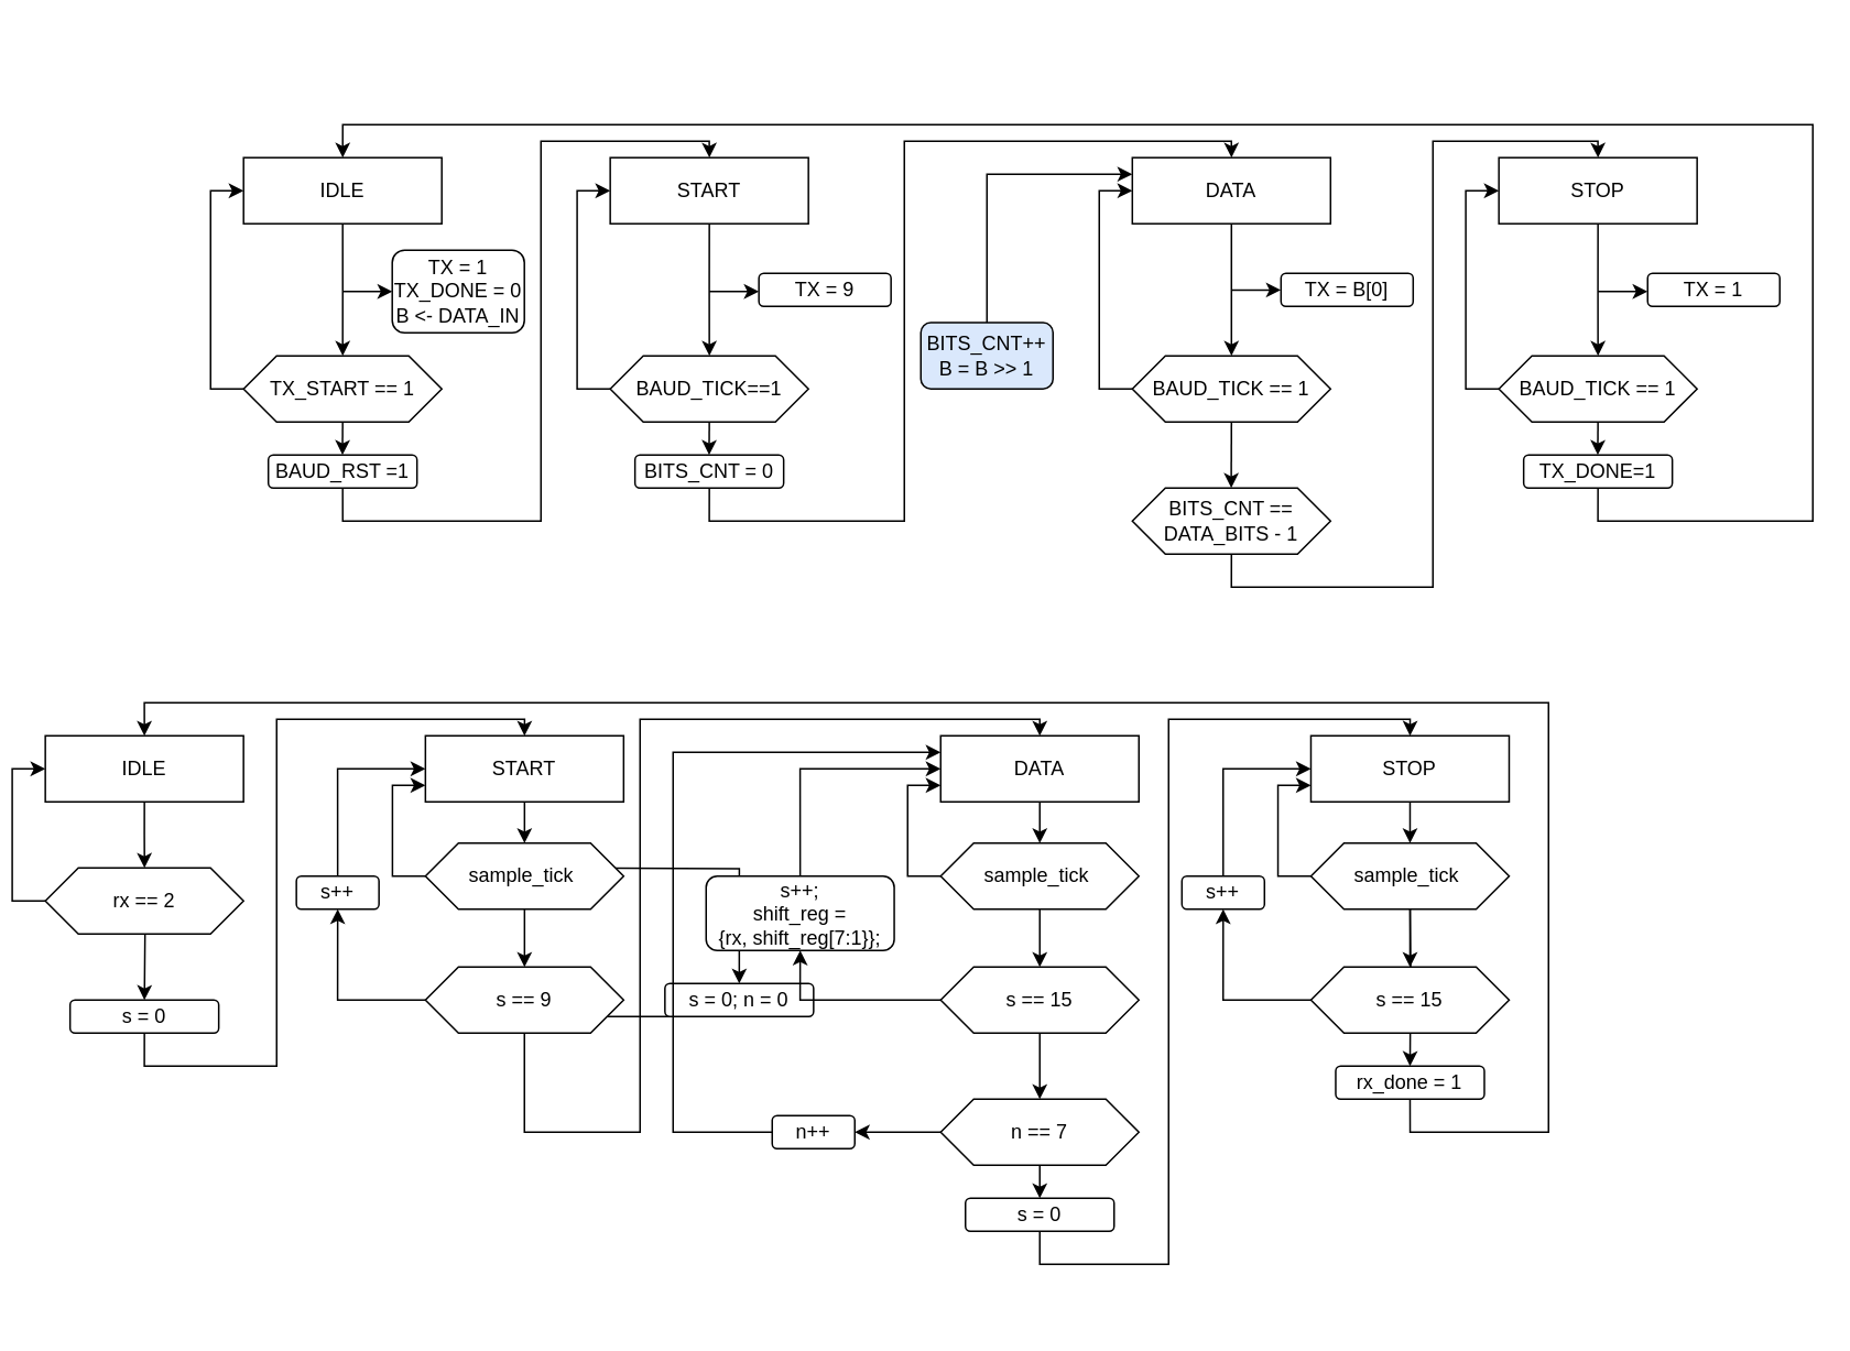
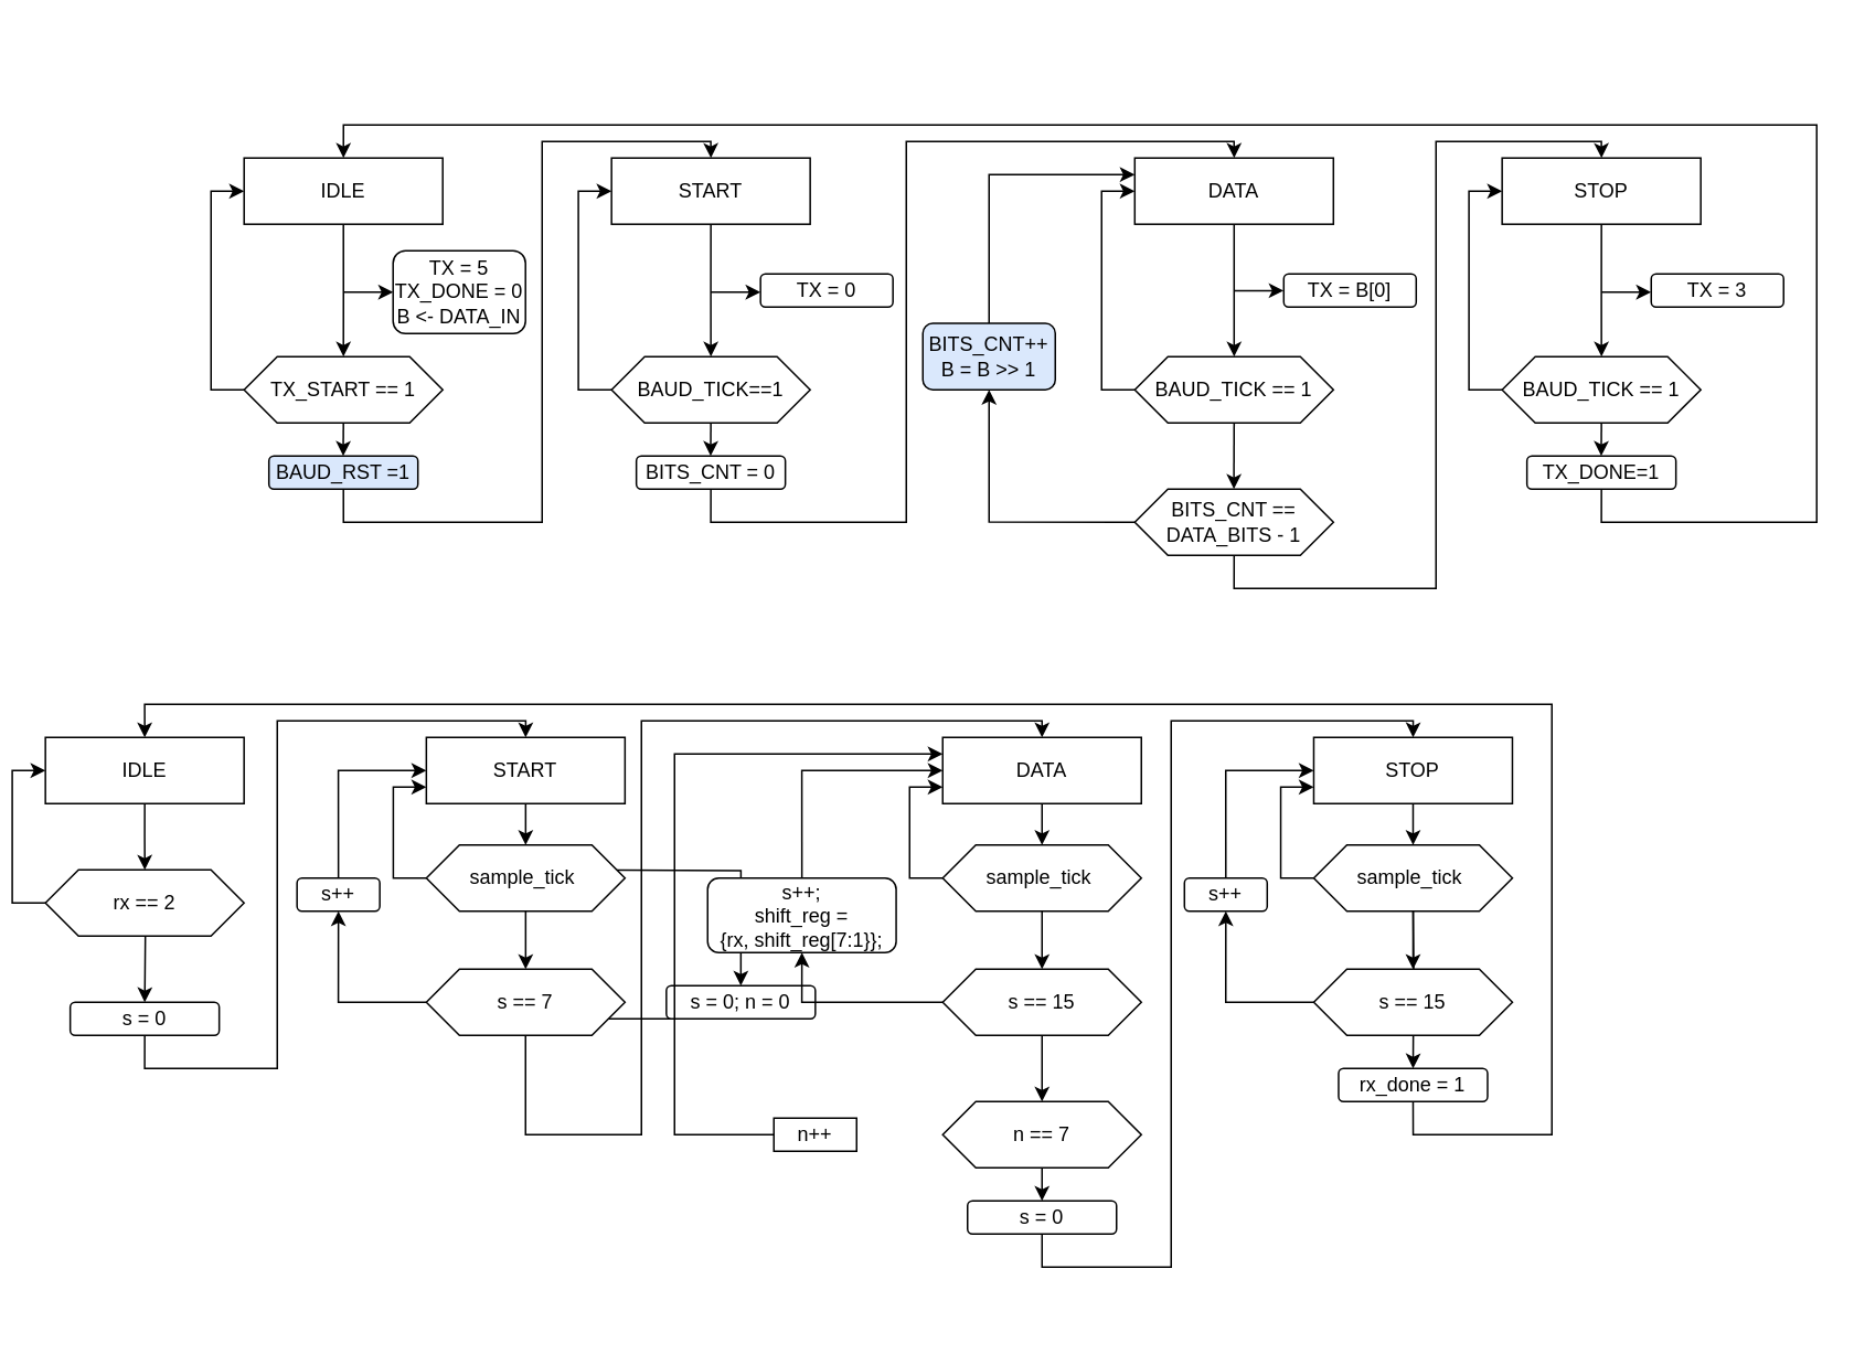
- <mxCell id="14" value="TX = 9" style="rounded=1;whiteSpace=wrap;html=1;" parent="1" vertex="1"><mxGeometry x="452.94" y="164.97" width="80" height="20" as="geometry" /></mxCell>
+ <mxCell id="14" value="TX = 0" style="rounded=1;whiteSpace=wrap;html=1;" parent="1" vertex="1"><mxGeometry x="452.94" y="164.97" width="80" height="20" as="geometry" /></mxCell>
- <mxCell id="43" value="TX = 1" style="rounded=1;whiteSpace=wrap;html=1;" parent="1" vertex="1"><mxGeometry x="991" y="164.97" width="80" height="20" as="geometry" /></mxCell>
+ <mxCell id="43" value="TX = 3" style="rounded=1;whiteSpace=wrap;html=1;" parent="1" vertex="1"><mxGeometry x="991" y="164.97" width="80" height="20" as="geometry" /></mxCell>
- <mxCell id="4" value="TX = 1&lt;div&gt;TX_DONE = 0&lt;/div&gt;&lt;div&gt;B &amp;lt;- DATA_IN&lt;/div&gt;" style="rounded=1;whiteSpace=wrap;html=1;" parent="1" vertex="1"><mxGeometry x="230.97" y="150.97" width="80" height="50.03" as="geometry" /></mxCell>
+ <mxCell id="4" value="TX = 5&lt;div&gt;TX_DONE = 0&lt;/div&gt;&lt;div&gt;B &amp;lt;- DATA_IN&lt;/div&gt;" style="rounded=1;whiteSpace=wrap;html=1;" parent="1" vertex="1"><mxGeometry x="230.97" y="150.97" width="80" height="50.03" as="geometry" /></mxCell>
- <mxCell id="12" value="BAUD_RST =1" style="rounded=1;whiteSpace=wrap;html=1;" parent="1" vertex="1"><mxGeometry x="155.97" y="274.97" width="90" height="20" as="geometry" /></mxCell>
+ <mxCell id="12" value="BAUD_RST =1" style="rounded=1;whiteSpace=wrap;html=1;fillColor=#dae8fc;" parent="1" vertex="1"><mxGeometry x="155.97" y="274.97" width="90" height="20" as="geometry" /></mxCell>
+ <mxCell id="31" style="edgeStyle=orthogonalEdgeStyle;rounded=0;orthogonalLoop=1;jettySize=auto;html=1;exitX=0;exitY=0.5;exitDx=0;exitDy=0;entryX=0.5;entryY=1;entryDx=0;entryDy=0;" parent="1" source="33" target="35" edge="1"><mxGeometry relative="1" as="geometry" /></mxCell>
- <mxCell id="64" value="s == 9" style="shape=hexagon;perimeter=hexagonPerimeter2;whiteSpace=wrap;html=1;fixedSize=1;" parent="1" vertex="1"><mxGeometry x="251.06" y="585" width="120" height="40" as="geometry" /></mxCell>
+ <mxCell id="64" value="s == 7" style="shape=hexagon;perimeter=hexagonPerimeter2;whiteSpace=wrap;html=1;fixedSize=1;" parent="1" vertex="1"><mxGeometry x="251.06" y="585" width="120" height="40" as="geometry" /></mxCell>
- <mxCell id="83" value="n++" style="rounded=1;whiteSpace=wrap;html=1;" parent="1" vertex="1"><mxGeometry x="461" y="675" width="50" height="20" as="geometry" /></mxCell>
+ <mxCell id="83" value="n++" style="whiteSpace=wrap;html=1;rounded=0;" parent="1" vertex="1"><mxGeometry x="461" y="675" width="50" height="20" as="geometry" /></mxCell>
- <mxCell id="79" style="edgeStyle=orthogonalEdgeStyle;rounded=0;orthogonalLoop=1;jettySize=auto;html=1;exitX=0;exitY=0.5;exitDx=0;exitDy=0;entryX=1;entryY=0.5;entryDx=0;entryDy=0;" parent="1" source="81" target="83" edge="1"><mxGeometry relative="1" as="geometry" /></mxCell>
